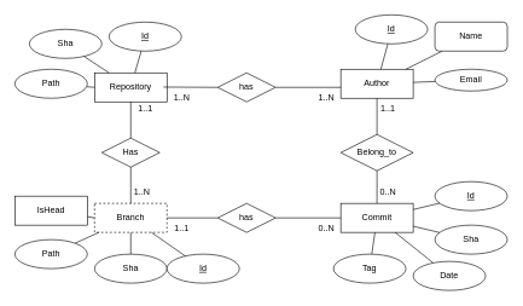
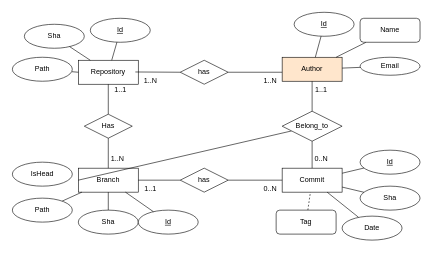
- <mxCell id="3" value="Author" style="whiteSpace=wrap;html=1;align=center;" vertex="1" parent="1"><mxGeometry x="470" y="95" width="100" height="40" as="geometry" /></mxCell>
+ <mxCell id="3" value="Author" style="whiteSpace=wrap;html=1;align=center;fillColor=#ffe6cc;" vertex="1" parent="1"><mxGeometry x="470" y="95" width="100" height="40" as="geometry" /></mxCell>
- <mxCell id="38" value="IsHead" style="whiteSpace=wrap;html=1;align=center;strokeColor=default;rounded=0;" vertex="1" parent="1"><mxGeometry x="20" y="270" width="100" height="40" as="geometry" /></mxCell>
+ <mxCell id="38" value="IsHead" style="ellipse;whiteSpace=wrap;html=1;align=center;strokeColor=default;" vertex="1" parent="1"><mxGeometry x="20" y="270" width="100" height="40" as="geometry" /></mxCell>
- <mxCell id="15" value="" style="endArrow=none;html=1;rounded=0;exitX=0;exitY=0.5;exitDx=0;exitDy=0;" edge="1" parent="1" source="9" target="38"><mxGeometry relative="1" as="geometry"><mxPoint x="330" y="210" as="sourcePoint" /><mxPoint x="100" y="300" as="targetPoint" /></mxGeometry></mxCell>
+ <mxCell id="15" value="" style="endArrow=none;html=1;rounded=0;exitX=0;exitY=0.5;exitDx=0;exitDy=0;" edge="1" parent="1" source="9" target="21"><mxGeometry relative="1" as="geometry"><mxPoint x="330" y="210" as="sourcePoint" /><mxPoint x="100" y="300" as="targetPoint" /></mxGeometry></mxCell>
- <mxCell id="9" value="Branch" style="whiteSpace=wrap;html=1;align=center;dashed=1;" vertex="1" parent="1"><mxGeometry x="130" y="280" width="100" height="40" as="geometry" /></mxCell>
+ <mxCell id="9" value="Branch" style="whiteSpace=wrap;html=1;align=center;" vertex="1" parent="1"><mxGeometry x="130" y="280" width="100" height="40" as="geometry" /></mxCell>
- <mxCell id="8" value="" style="endArrow=none;html=1;rounded=0;" edge="1" parent="1" source="36" target="5"><mxGeometry relative="1" as="geometry"><mxPoint x="420" y="370" as="sourcePoint" /><mxPoint x="520" y="320" as="targetPoint" /></mxGeometry></mxCell>
+ <mxCell id="8" value="" style="endArrow=none;html=1;rounded=0;dashed=1;" edge="1" parent="1" source="36" target="5"><mxGeometry relative="1" as="geometry"><mxPoint x="420" y="370" as="sourcePoint" /><mxPoint x="520" y="320" as="targetPoint" /></mxGeometry></mxCell>
- <mxCell id="36" value="Tag" style="ellipse;whiteSpace=wrap;html=1;align=center;strokeColor=default;" vertex="1" parent="1"><mxGeometry x="460" y="350" width="100" height="40" as="geometry" /></mxCell>
+ <mxCell id="36" value="Tag" style="whiteSpace=wrap;html=1;align=center;strokeColor=default;rounded=1;" vertex="1" parent="1"><mxGeometry x="460" y="350" width="100" height="40" as="geometry" /></mxCell>
